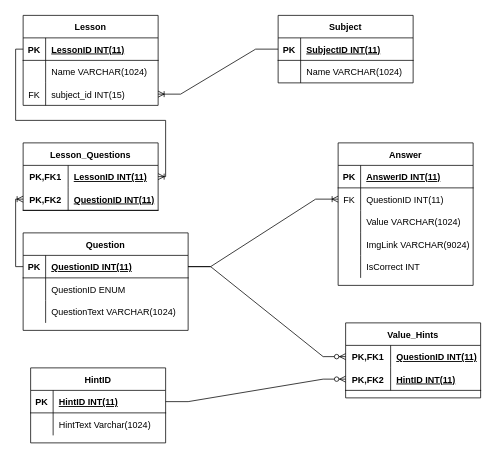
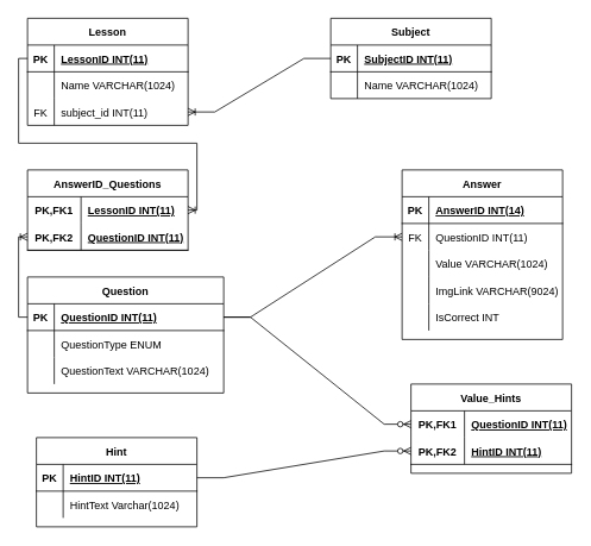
- <mxCell id="11" value="subject_id INT(15)" style="shape=partialRectangle;connectable=0;fillColor=none;top=0;left=0;bottom=0;right=0;align=left;spacingLeft=6;overflow=hidden;" vertex="1" parent="9"><mxGeometry x="30" width="150" height="30" as="geometry"><mxRectangle width="150" height="30" as="alternateBounds" /></mxGeometry></mxCell>
+ <mxCell id="11" value="subject_id INT(11)" style="shape=partialRectangle;connectable=0;fillColor=none;top=0;left=0;bottom=0;right=0;align=left;spacingLeft=6;overflow=hidden;" vertex="1" parent="9"><mxGeometry x="30" width="150" height="30" as="geometry"><mxRectangle width="150" height="30" as="alternateBounds" /></mxGeometry></mxCell>
- <mxCell id="46" value="Lesson_Questions" style="shape=table;startSize=30;container=1;collapsible=1;childLayout=tableLayout;fixedRows=1;rowLines=0;fontStyle=1;align=center;resizeLast=1;fillColor=#FFFFFF;" vertex="1" parent="1"><mxGeometry x="30" y="190" width="180" height="90" as="geometry" /></mxCell>
+ <mxCell id="46" value="AnswerID_Questions" style="shape=table;startSize=30;container=1;collapsible=1;childLayout=tableLayout;fixedRows=1;rowLines=0;fontStyle=1;align=center;resizeLast=1;fillColor=#FFFFFF;" vertex="1" parent="1"><mxGeometry x="30" y="190" width="180" height="90" as="geometry" /></mxCell>
- <mxCell id="33" value="AnswerID INT(11)" style="shape=partialRectangle;connectable=0;fillColor=none;top=0;left=0;bottom=0;right=0;align=left;spacingLeft=6;fontStyle=5;overflow=hidden;" vertex="1" parent="31"><mxGeometry x="30" width="150" height="30" as="geometry"><mxRectangle width="150" height="30" as="alternateBounds" /></mxGeometry></mxCell>
+ <mxCell id="33" value="AnswerID INT(14)" style="shape=partialRectangle;connectable=0;fillColor=none;top=0;left=0;bottom=0;right=0;align=left;spacingLeft=6;fontStyle=5;overflow=hidden;" vertex="1" parent="31"><mxGeometry x="30" width="150" height="30" as="geometry"><mxRectangle width="150" height="30" as="alternateBounds" /></mxGeometry></mxCell>
- <mxCell id="26" value="QuestionID ENUM" style="shape=partialRectangle;connectable=0;fillColor=none;top=0;left=0;bottom=0;right=0;align=left;spacingLeft=6;overflow=hidden;" vertex="1" parent="24"><mxGeometry x="30" width="190" height="30" as="geometry"><mxRectangle width="190" height="30" as="alternateBounds" /></mxGeometry></mxCell>
+ <mxCell id="26" value="QuestionType ENUM" style="shape=partialRectangle;connectable=0;fillColor=none;top=0;left=0;bottom=0;right=0;align=left;spacingLeft=6;overflow=hidden;" vertex="1" parent="24"><mxGeometry x="30" width="190" height="30" as="geometry"><mxRectangle width="190" height="30" as="alternateBounds" /></mxGeometry></mxCell>
- <mxCell id="60" value="HintID" style="shape=table;startSize=30;container=1;collapsible=1;childLayout=tableLayout;fixedRows=1;rowLines=0;fontStyle=1;align=center;resizeLast=1;" vertex="1" parent="1"><mxGeometry x="40" y="490" width="180" height="100" as="geometry" /></mxCell>
+ <mxCell id="60" value="Hint" style="shape=table;startSize=30;container=1;collapsible=1;childLayout=tableLayout;fixedRows=1;rowLines=0;fontStyle=1;align=center;resizeLast=1;" vertex="1" parent="1"><mxGeometry x="40" y="490" width="180" height="100" as="geometry" /></mxCell>
